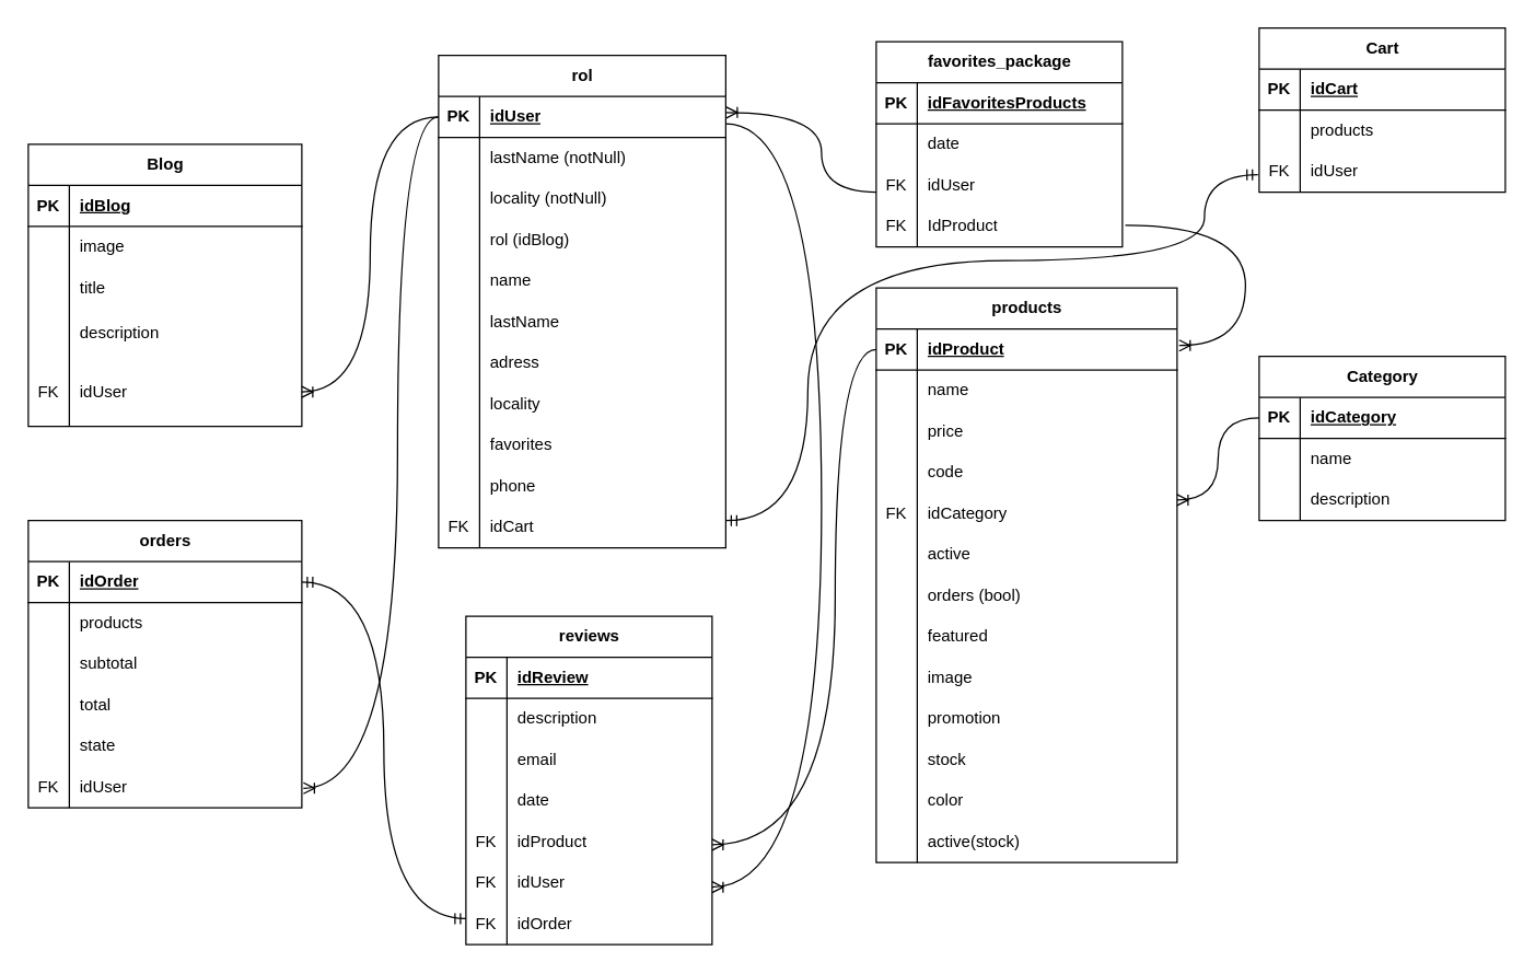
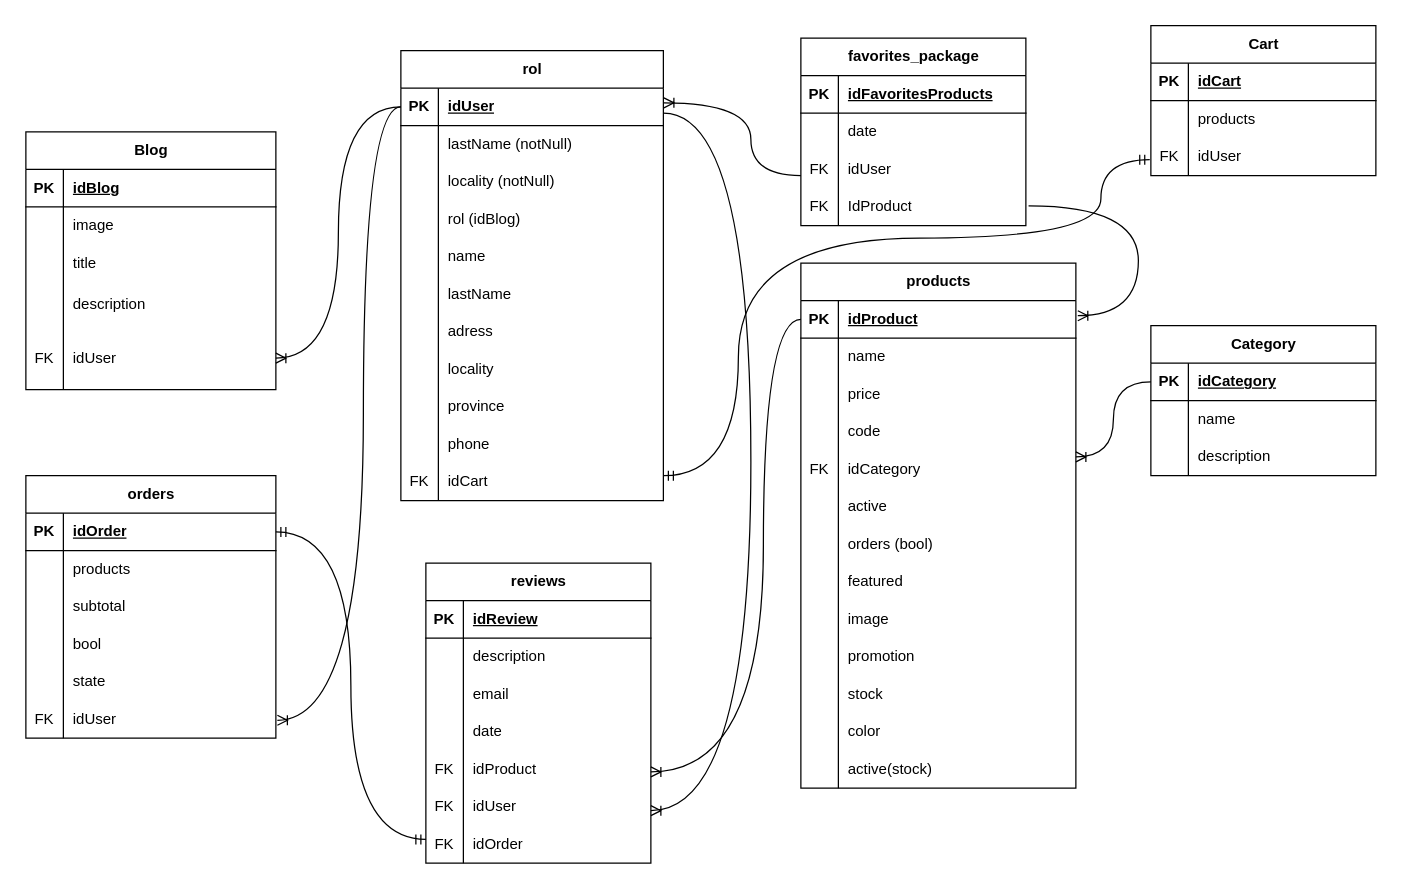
- <mxCell id="69" value="favorites" style="shape=partialRectangle;connectable=0;fillColor=none;top=0;left=0;bottom=0;right=0;align=left;spacingLeft=6;overflow=hidden;whiteSpace=wrap;html=1;" parent="67" vertex="1"><mxGeometry x="30" width="180" height="30" as="geometry"><mxRectangle width="180" height="30" as="alternateBounds" /></mxGeometry></mxCell>
+ <mxCell id="69" value="province" style="shape=partialRectangle;connectable=0;fillColor=none;top=0;left=0;bottom=0;right=0;align=left;spacingLeft=6;overflow=hidden;whiteSpace=wrap;html=1;" parent="67" vertex="1"><mxGeometry x="30" width="180" height="30" as="geometry"><mxRectangle width="180" height="30" as="alternateBounds" /></mxGeometry></mxCell>
- <mxCell id="101" value="total" style="shape=partialRectangle;connectable=0;fillColor=none;top=0;left=0;bottom=0;right=0;align=left;spacingLeft=6;overflow=hidden;whiteSpace=wrap;html=1;" parent="99" vertex="1"><mxGeometry x="30" width="170" height="30" as="geometry"><mxRectangle width="170" height="30" as="alternateBounds" /></mxGeometry></mxCell>
+ <mxCell id="101" value="bool" style="shape=partialRectangle;connectable=0;fillColor=none;top=0;left=0;bottom=0;right=0;align=left;spacingLeft=6;overflow=hidden;whiteSpace=wrap;html=1;" parent="99" vertex="1"><mxGeometry x="30" width="170" height="30" as="geometry"><mxRectangle width="170" height="30" as="alternateBounds" /></mxGeometry></mxCell>
